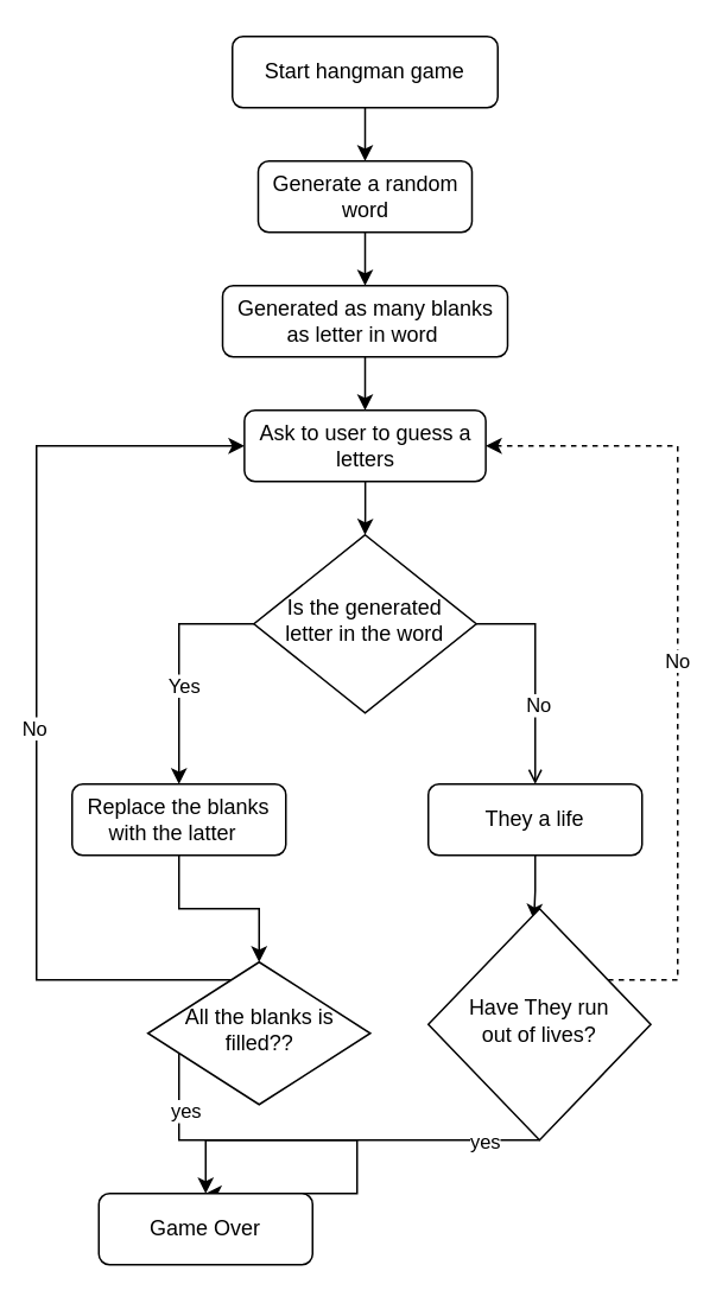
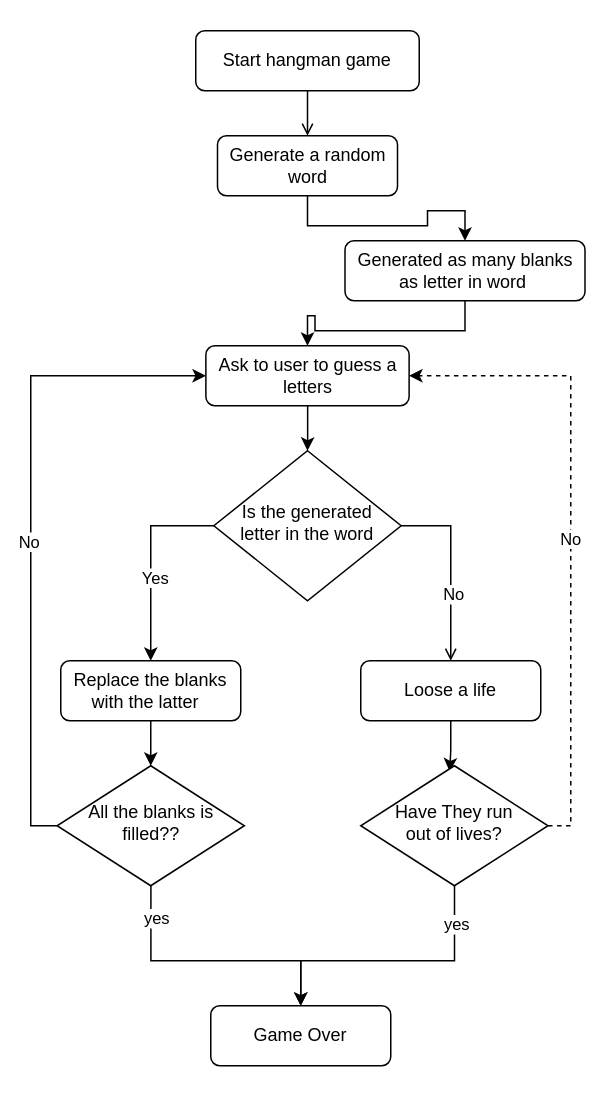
- <mxCell id="2" style="edgeStyle=orthogonalEdgeStyle;rounded=0;orthogonalLoop=1;jettySize=auto;html=1;exitX=0.5;exitY=1;exitDx=0;exitDy=0;entryX=0.5;entryY=0;entryDx=0;entryDy=0;" edge="1" parent="1" source="3" target="5"><mxGeometry relative="1" as="geometry" /></mxCell>
+ <mxCell id="2" style="edgeStyle=orthogonalEdgeStyle;rounded=0;orthogonalLoop=1;jettySize=auto;html=1;exitX=0.5;exitY=1;exitDx=0;exitDy=0;entryX=0.5;entryY=0;entryDx=0;entryDy=0;endArrow=open;" edge="1" parent="1" source="3" target="5"><mxGeometry relative="1" as="geometry" /></mxCell>
- <mxCell id="14" value="Generated as many blanks as letter in word&amp;nbsp;" style="rounded=1;whiteSpace=wrap;html=1;fontSize=12;glass=0;strokeWidth=1;shadow=0;" parent="1" vertex="1"><mxGeometry x="124.5" y="160" width="160" height="40" as="geometry" /></mxCell>
+ <mxCell id="14" value="Generated as many blanks as letter in word&amp;nbsp;" style="rounded=1;whiteSpace=wrap;html=1;fontSize=12;glass=0;strokeWidth=1;shadow=0;" parent="1" vertex="1"><mxGeometry x="229.5" y="160" width="160" height="40" as="geometry" /></mxCell>
- <mxCell id="18" value="They a life" style="rounded=1;whiteSpace=wrap;html=1;fontSize=12;glass=0;strokeWidth=1;shadow=0;" vertex="1" parent="1"><mxGeometry x="240" y="440" width="120" height="40" as="geometry" /></mxCell>
+ <mxCell id="18" value="Loose a life" style="rounded=1;whiteSpace=wrap;html=1;fontSize=12;glass=0;strokeWidth=1;shadow=0;" vertex="1" parent="1"><mxGeometry x="240" y="440" width="120" height="40" as="geometry" /></mxCell>
- <mxCell id="23" value="Have They run&lt;br&gt;out of lives?" style="rhombus;whiteSpace=wrap;html=1;shadow=0;fontFamily=Helvetica;fontSize=12;align=center;strokeWidth=1;spacing=6;spacingTop=-4;" vertex="1" parent="1"><mxGeometry x="240" y="510" width="124.87" height="130" as="geometry" /></mxCell>
+ <mxCell id="23" value="Have They run&lt;br&gt;out of lives?" style="rhombus;whiteSpace=wrap;html=1;shadow=0;fontFamily=Helvetica;fontSize=12;align=center;strokeWidth=1;spacing=6;spacingTop=-4;" vertex="1" parent="1"><mxGeometry x="240" y="510" width="124.87" height="80" as="geometry" /></mxCell>
- <mxCell id="28" value="All the blanks is filled??" style="rhombus;whiteSpace=wrap;html=1;shadow=0;fontFamily=Helvetica;fontSize=12;align=center;strokeWidth=1;spacing=6;spacingTop=-4;verticalAlign=middle;" vertex="1" parent="1"><mxGeometry x="82.56" y="540" width="124.87" height="80" as="geometry" /></mxCell>
+ <mxCell id="28" value="All the blanks is filled??" style="rhombus;whiteSpace=wrap;html=1;shadow=0;fontFamily=Helvetica;fontSize=12;align=center;strokeWidth=1;spacing=6;spacingTop=-4;verticalAlign=middle;" vertex="1" parent="1"><mxGeometry x="37.56" y="510" width="124.87" height="80" as="geometry" /></mxCell>
- <mxCell id="29" value="Game Over" style="rounded=1;whiteSpace=wrap;html=1;fontSize=12;glass=0;strokeWidth=1;shadow=0;" vertex="1" parent="1"><mxGeometry x="55" y="670" width="120" height="40" as="geometry" /></mxCell>
+ <mxCell id="29" value="Game Over" style="rounded=1;whiteSpace=wrap;html=1;fontSize=12;glass=0;strokeWidth=1;shadow=0;" vertex="1" parent="1"><mxGeometry x="140" y="670" width="120" height="40" as="geometry" /></mxCell>
